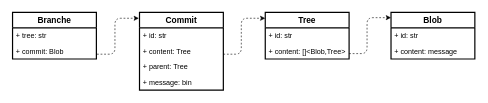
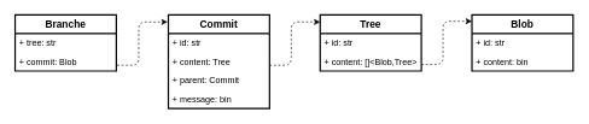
- <mxCell id="12" value="+ content: message" style="text;strokeColor=none;fillColor=none;align=left;verticalAlign=top;spacingLeft=4;spacingRight=4;overflow=hidden;rotatable=0;points=[[0,0.5],[1,0.5]];portConstraint=eastwest;fontColor=#000000;" vertex="1" parent="10"><mxGeometry y="52" width="140" height="26" as="geometry" /></mxCell>
+ <mxCell id="12" value="+ content: bin" style="text;strokeColor=none;fillColor=none;align=left;verticalAlign=top;spacingLeft=4;spacingRight=4;overflow=hidden;rotatable=0;points=[[0,0.5],[1,0.5]];portConstraint=eastwest;fontColor=#000000;" vertex="1" parent="10"><mxGeometry y="52" width="140" height="26" as="geometry" /></mxCell>
- <mxCell id="5" value="+ parent: Tree" style="text;strokeColor=none;fillColor=none;align=left;verticalAlign=top;spacingLeft=4;spacingRight=4;overflow=hidden;rotatable=0;points=[[0,0.5],[1,0.5]];portConstraint=eastwest;fontColor=#000000;" vertex="1" parent="2"><mxGeometry y="78" width="140" height="26" as="geometry" /></mxCell>
+ <mxCell id="5" value="+ parent: Commit" style="text;strokeColor=none;fillColor=none;align=left;verticalAlign=top;spacingLeft=4;spacingRight=4;overflow=hidden;rotatable=0;points=[[0,0.5],[1,0.5]];portConstraint=eastwest;fontColor=#000000;" vertex="1" parent="2"><mxGeometry y="78" width="140" height="26" as="geometry" /></mxCell>
